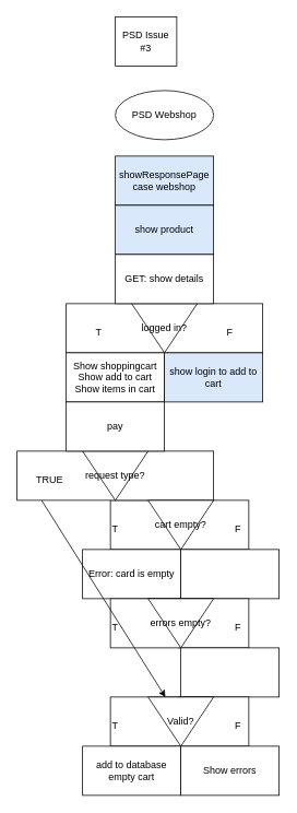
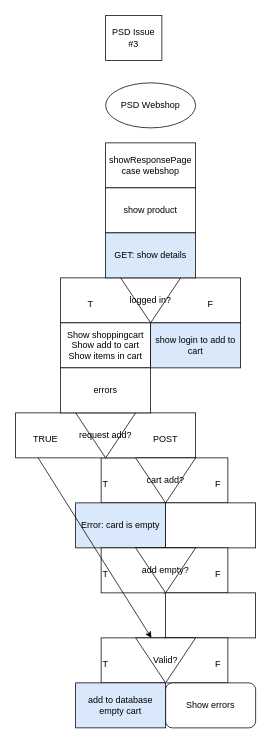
- <mxCell id="10" value="showResponsePage case webshop" style="rounded=0;whiteSpace=wrap;html=1;fillColor=#dae8fc;" vertex="1" parent="1"><mxGeometry x="140" y="190" width="120" height="60" as="geometry" /></mxCell>
+ <mxCell id="10" value="showResponsePage case webshop" style="rounded=0;whiteSpace=wrap;html=1;" vertex="1" parent="1"><mxGeometry x="140" y="190" width="120" height="60" as="geometry" /></mxCell>
- <mxCell id="20" value="show product" style="rounded=0;whiteSpace=wrap;html=1;fillColor=#dae8fc;" vertex="1" parent="1"><mxGeometry x="140" y="250" width="120" height="60" as="geometry" /></mxCell>
+ <mxCell id="20" value="show product" style="rounded=0;whiteSpace=wrap;html=1;" vertex="1" parent="1"><mxGeometry x="140" y="250" width="120" height="60" as="geometry" /></mxCell>
- <mxCell id="21" value="GET: show details" style="rounded=0;whiteSpace=wrap;html=1;" vertex="1" parent="1"><mxGeometry x="140" y="310" width="120" height="60" as="geometry" /></mxCell>
+ <mxCell id="21" value="GET: show details" style="rounded=0;whiteSpace=wrap;html=1;fillColor=#dae8fc;" vertex="1" parent="1"><mxGeometry x="140" y="310" width="120" height="60" as="geometry" /></mxCell>
- <mxCell id="22" value="pay" style="rounded=0;whiteSpace=wrap;html=1;" vertex="1" parent="1"><mxGeometry x="80" y="490" width="120" height="60" as="geometry" /></mxCell>
+ <mxCell id="22" value="errors" style="rounded=0;whiteSpace=wrap;html=1;" vertex="1" parent="1"><mxGeometry x="80" y="490" width="120" height="60" as="geometry" /></mxCell>
- <mxCell id="11" value="request type?" style="triangle;whiteSpace=wrap;html=1;direction=south;" vertex="1" parent="1"><mxGeometry x="100" y="550" width="80" height="60" as="geometry" /></mxCell>
+ <mxCell id="11" value="request add?" style="triangle;whiteSpace=wrap;html=1;direction=south;" vertex="1" parent="1"><mxGeometry x="100" y="550" width="80" height="60" as="geometry" /></mxCell>
+ <mxCell id="13" value="POST" style="text;html=1;strokeColor=none;fillColor=none;align=center;verticalAlign=middle;whiteSpace=wrap;rounded=0;" vertex="1" parent="1"><mxGeometry x="190" y="570" width="60" height="30" as="geometry" /></mxCell>
- <mxCell id="23" value="cart empty?" style="triangle;whiteSpace=wrap;html=1;direction=south;" vertex="1" parent="1"><mxGeometry x="180" y="610" width="80" height="60" as="geometry" /></mxCell>
+ <mxCell id="23" value="cart add?" style="triangle;whiteSpace=wrap;html=1;direction=south;" vertex="1" parent="1"><mxGeometry x="180" y="610" width="80" height="60" as="geometry" /></mxCell>
- <mxCell id="19" value="Error: card is empty" style="rounded=0;whiteSpace=wrap;html=1;" vertex="1" parent="1"><mxGeometry x="100" y="670" width="120" height="60" as="geometry" /></mxCell>
+ <mxCell id="19" value="Error: card is empty" style="rounded=0;whiteSpace=wrap;html=1;fillColor=#dae8fc;" vertex="1" parent="1"><mxGeometry x="100" y="670" width="120" height="60" as="geometry" /></mxCell>
- <mxCell id="29" value="errors empty?" style="triangle;whiteSpace=wrap;html=1;direction=south;" vertex="1" parent="1"><mxGeometry x="180" y="730" width="80" height="60" as="geometry" /></mxCell>
+ <mxCell id="29" value="add empty?" style="triangle;whiteSpace=wrap;html=1;direction=south;" vertex="1" parent="1"><mxGeometry x="180" y="730" width="80" height="60" as="geometry" /></mxCell>
- <mxCell id="35" value="add to database&lt;br&gt;empty cart" style="rounded=0;whiteSpace=wrap;html=1;" vertex="1" parent="1"><mxGeometry x="100" y="910" width="120" height="60" as="geometry" /></mxCell>
+ <mxCell id="35" value="add to database&lt;br&gt;empty cart" style="rounded=0;whiteSpace=wrap;html=1;fillColor=#dae8fc;" vertex="1" parent="1"><mxGeometry x="100" y="910" width="120" height="60" as="geometry" /></mxCell>
- <mxCell id="39" value="Show errors" style="rounded=0;whiteSpace=wrap;html=1;" vertex="1" parent="1"><mxGeometry x="220" y="910" width="120" height="60" as="geometry" /></mxCell>
+ <mxCell id="39" value="Show errors" style="whiteSpace=wrap;html=1;rounded=1;" vertex="1" parent="1"><mxGeometry x="220" y="910" width="120" height="60" as="geometry" /></mxCell>
